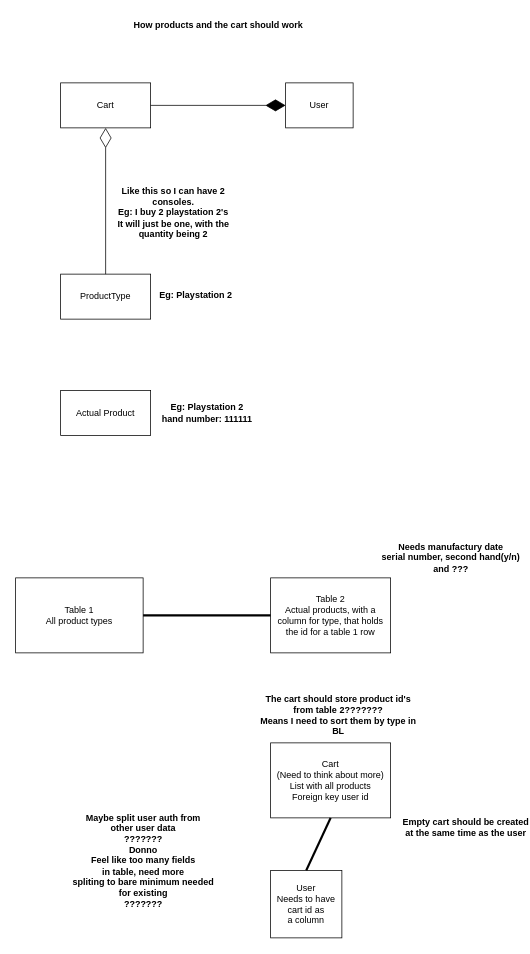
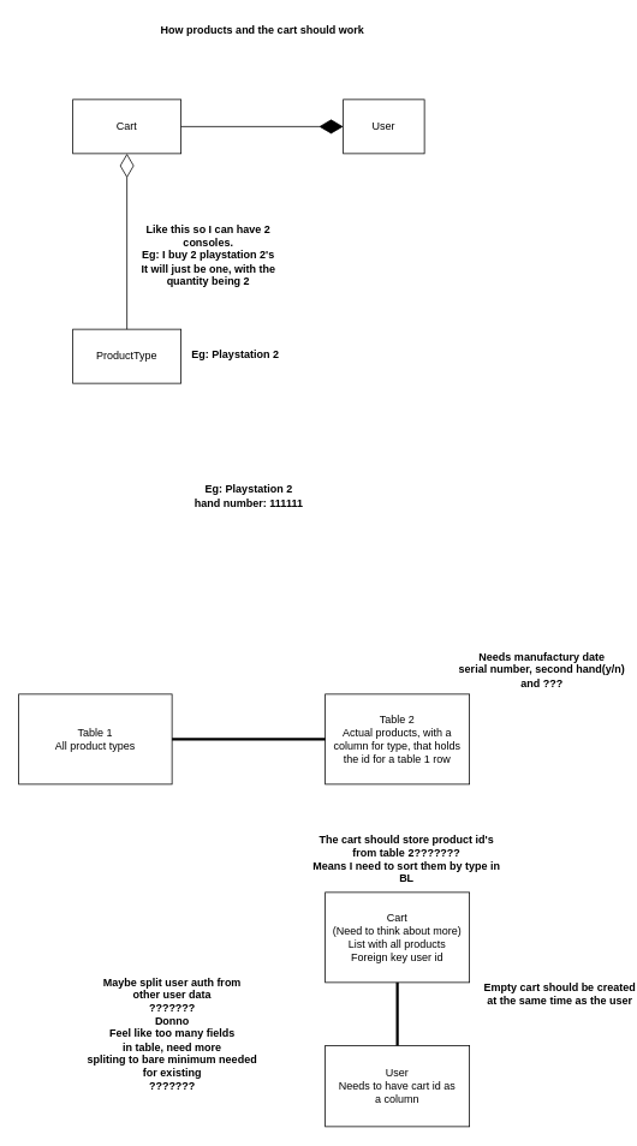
- <mxCell id="9" value="Actual Product" style="html=1;whiteSpace=wrap;" parent="1" vertex="1"><mxGeometry x="80" y="520" width="120" height="60" as="geometry" /></mxCell>
- <mxCell id="15" value="&lt;div&gt;User&lt;/div&gt;&lt;div&gt;Needs to have cart id as &lt;br&gt;&lt;/div&gt;&lt;div&gt;a column&lt;/div&gt;" style="html=1;whiteSpace=wrap;" parent="1" vertex="1"><mxGeometry x="360" y="1160" width="95" height="90" as="geometry" /></mxCell>
+ <mxCell id="15" value="&lt;div&gt;User&lt;/div&gt;&lt;div&gt;Needs to have cart id as &lt;br&gt;&lt;/div&gt;&lt;div&gt;a column&lt;/div&gt;" style="html=1;whiteSpace=wrap;" parent="1" vertex="1"><mxGeometry x="360" y="1160" width="160" height="90" as="geometry" /></mxCell>
